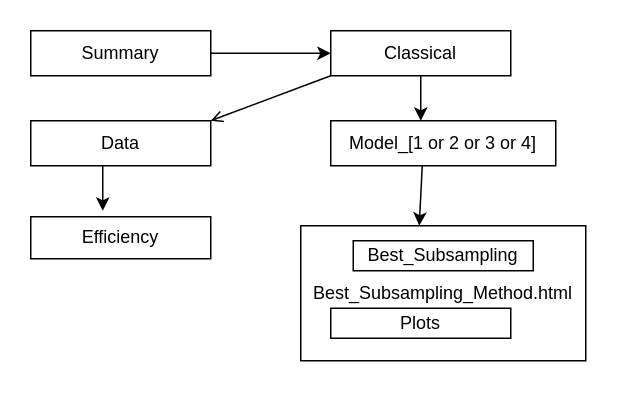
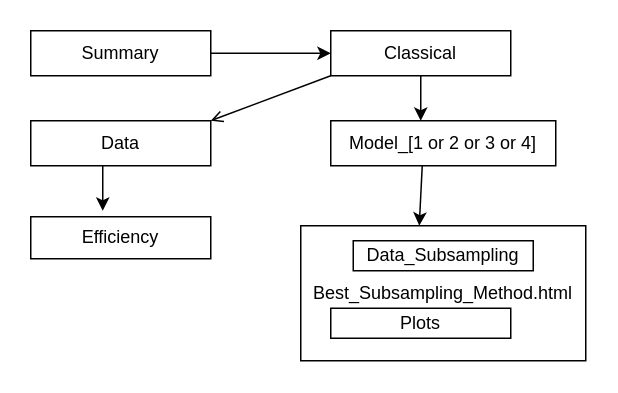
- <mxCell id="6" value="Best_Subsampling" style="rounded=0;whiteSpace=wrap;html=1;" parent="1" vertex="1"><mxGeometry x="235" y="160" width="120" height="20" as="geometry" /></mxCell>
+ <mxCell id="6" value="Data_Subsampling" style="rounded=0;whiteSpace=wrap;html=1;" parent="1" vertex="1"><mxGeometry x="235" y="160" width="120" height="20" as="geometry" /></mxCell>
